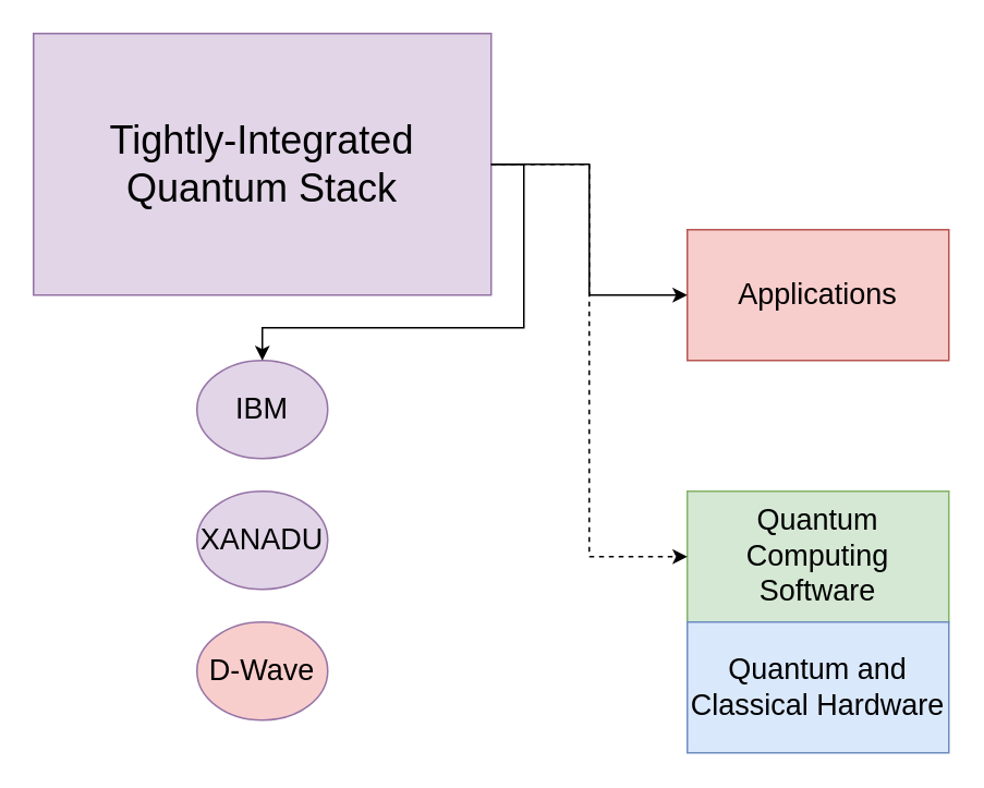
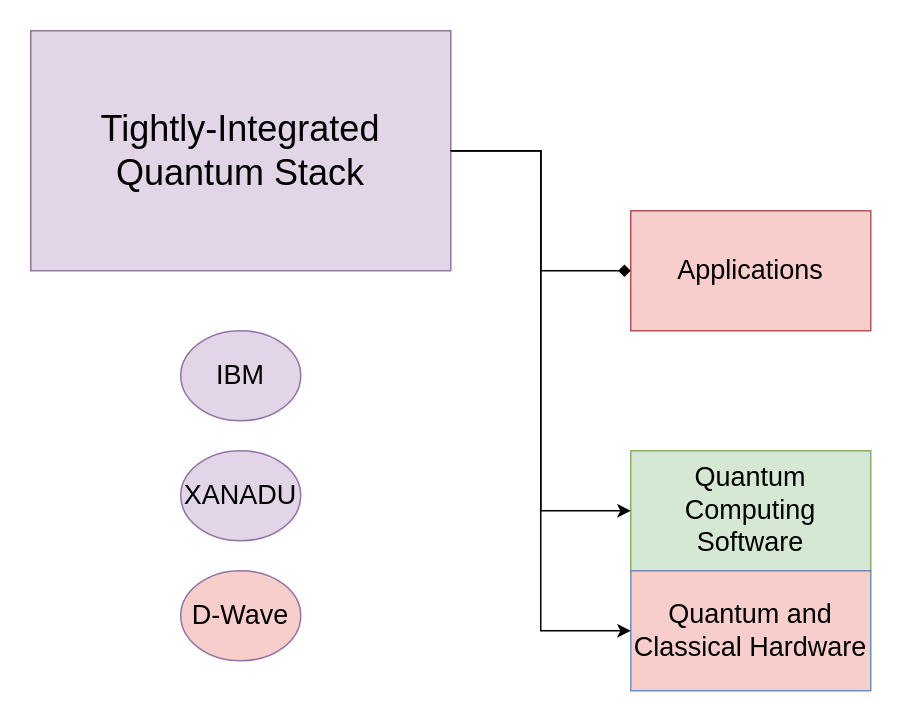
- <mxCell id="8" style="edgeStyle=orthogonalEdgeStyle;rounded=0;orthogonalLoop=1;jettySize=auto;html=1;exitX=1;exitY=0.5;exitDx=0;exitDy=0;entryX=0;entryY=0.5;entryDx=0;entryDy=0;" edge="1" parent="2" source="3" target="7"><mxGeometry relative="1" as="geometry" /></mxCell>
+ <mxCell id="8" style="edgeStyle=orthogonalEdgeStyle;rounded=0;orthogonalLoop=1;jettySize=auto;html=1;exitX=1;exitY=0.5;exitDx=0;exitDy=0;entryX=0;entryY=0.5;entryDx=0;entryDy=0;endArrow=diamond;" edge="1" parent="2" source="3" target="7"><mxGeometry relative="1" as="geometry" /></mxCell>
- <mxCell id="12" style="edgeStyle=orthogonalEdgeStyle;rounded=0;orthogonalLoop=1;jettySize=auto;html=1;exitX=1;exitY=0.5;exitDx=0;exitDy=0;" edge="1" parent="2" source="3" target="4"><mxGeometry relative="1" as="geometry" /></mxCell>
+ <mxCell id="12" style="edgeStyle=orthogonalEdgeStyle;rounded=0;orthogonalLoop=1;jettySize=auto;html=1;exitX=1;exitY=0.5;exitDx=0;exitDy=0;entryX=0;entryY=0.5;entryDx=0;entryDy=0;" edge="1" parent="2" source="3" target="11"><mxGeometry relative="1" as="geometry" /></mxCell>
- <mxCell id="10" style="edgeStyle=orthogonalEdgeStyle;rounded=0;orthogonalLoop=1;jettySize=auto;html=1;exitX=1;exitY=0.5;exitDx=0;exitDy=0;entryX=0;entryY=0.5;entryDx=0;entryDy=0;dashed=1;" edge="1" parent="2" source="3" target="9"><mxGeometry relative="1" as="geometry" /></mxCell>
+ <mxCell id="10" style="edgeStyle=orthogonalEdgeStyle;rounded=0;orthogonalLoop=1;jettySize=auto;html=1;exitX=1;exitY=0.5;exitDx=0;exitDy=0;entryX=0;entryY=0.5;entryDx=0;entryDy=0;" edge="1" parent="2" source="3" target="9"><mxGeometry relative="1" as="geometry" /></mxCell>
- <mxCell id="11" value="&lt;font style=&quot;font-size: 18px;&quot;&gt;Quantum and Classical Hardware&lt;/font&gt;" style="rounded=0;whiteSpace=wrap;html=1;fillColor=#dae8fc;strokeColor=#6c8ebf;" vertex="1" parent="2"><mxGeometry x="400" y="360" width="160" height="80" as="geometry" /></mxCell>
+ <mxCell id="11" value="&lt;font style=&quot;font-size: 18px;&quot;&gt;Quantum and Classical Hardware&lt;/font&gt;" style="rounded=0;whiteSpace=wrap;html=1;fillColor=#f8cecc;strokeColor=#6c8ebf;" vertex="1" parent="2"><mxGeometry x="400" y="360" width="160" height="80" as="geometry" /></mxCell>
